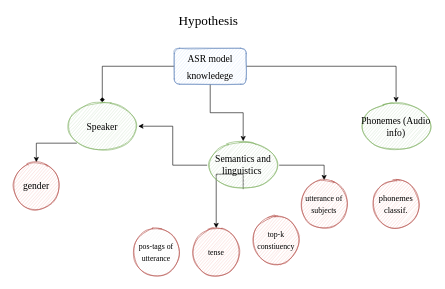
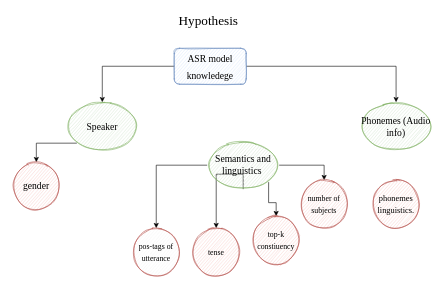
- <mxCell id="3" style="edgeStyle=orthogonalEdgeStyle;rounded=0;orthogonalLoop=1;jettySize=auto;html=1;exitX=0;exitY=0.5;exitDx=0;exitDy=0;entryX=0.5;entryY=0;entryDx=0;entryDy=0;fontFamily=Verdana;fontSize=16;endArrow=diamond;" parent="1" source="6" target="8" edge="1"><mxGeometry relative="1" as="geometry" /></mxCell>
+ <mxCell id="3" style="edgeStyle=orthogonalEdgeStyle;rounded=0;orthogonalLoop=1;jettySize=auto;html=1;exitX=0;exitY=0.5;exitDx=0;exitDy=0;entryX=0.5;entryY=0;entryDx=0;entryDy=0;fontFamily=Verdana;fontSize=16;" parent="1" source="6" target="8" edge="1"><mxGeometry relative="1" as="geometry" /></mxCell>
- <mxCell id="5" style="edgeStyle=orthogonalEdgeStyle;rounded=0;orthogonalLoop=1;jettySize=auto;html=1;exitX=0.5;exitY=1;exitDx=0;exitDy=0;entryX=0.5;entryY=0;entryDx=0;entryDy=0;fontFamily=Verdana;fontSize=16;" parent="1" source="6" target="13" edge="1"><mxGeometry relative="1" as="geometry" /></mxCell>
- <mxCell id="9" style="edgeStyle=orthogonalEdgeStyle;rounded=0;orthogonalLoop=1;jettySize=auto;html=1;exitX=0;exitY=0.5;exitDx=0;exitDy=0;fontFamily=Verdana;fontSize=14;" parent="1" source="13" target="8" edge="1"><mxGeometry relative="1" as="geometry" /></mxCell>
+ <mxCell id="9" style="edgeStyle=orthogonalEdgeStyle;rounded=0;orthogonalLoop=1;jettySize=auto;html=1;exitX=0;exitY=0.5;exitDx=0;exitDy=0;entryX=0.5;entryY=0;entryDx=0;entryDy=0;fontFamily=Verdana;fontSize=14;" parent="1" source="13" target="16" edge="1"><mxGeometry relative="1" as="geometry" /></mxCell>
+ <mxCell id="11" style="edgeStyle=orthogonalEdgeStyle;rounded=0;orthogonalLoop=1;jettySize=auto;html=1;exitX=1;exitY=1;exitDx=0;exitDy=0;entryX=0.5;entryY=0;entryDx=0;entryDy=0;" edge="1" parent="1" source="13" target="20"><mxGeometry relative="1" as="geometry" /></mxCell>
- <mxCell id="19" value="&lt;font style=&quot;font-size: 13px&quot;&gt;utterance of subjects&lt;/font&gt;" style="ellipse;whiteSpace=wrap;html=1;aspect=fixed;fontFamily=Georgia;fontSize=16;sketch=1;fillColor=#f8cecc;strokeColor=#b85450;" vertex="1" parent="1"><mxGeometry x="500" y="300" width="80" height="80" as="geometry" /></mxCell>
+ <mxCell id="19" value="&lt;font style=&quot;font-size: 13px&quot;&gt;number of subjects&lt;/font&gt;" style="ellipse;whiteSpace=wrap;html=1;aspect=fixed;fontFamily=Georgia;fontSize=16;sketch=1;fillColor=#f8cecc;strokeColor=#b85450;" vertex="1" parent="1"><mxGeometry x="500" y="300" width="80" height="80" as="geometry" /></mxCell>
- <mxCell id="17" value="&lt;font style=&quot;font-size: 14px&quot;&gt;phonemes classif.&lt;/font&gt;" style="ellipse;whiteSpace=wrap;html=1;aspect=fixed;fontFamily=Georgia;fontSize=16;sketch=1;fillColor=#f8cecc;strokeColor=#b85450;" parent="1" vertex="1"><mxGeometry x="620" y="300" width="80" height="80" as="geometry" /></mxCell>
+ <mxCell id="17" value="&lt;font style=&quot;font-size: 14px&quot;&gt;phonemes linguistics.&lt;/font&gt;" style="ellipse;whiteSpace=wrap;html=1;aspect=fixed;fontFamily=Georgia;fontSize=16;sketch=1;fillColor=#f8cecc;strokeColor=#b85450;" parent="1" vertex="1"><mxGeometry x="620" y="300" width="80" height="80" as="geometry" /></mxCell>
